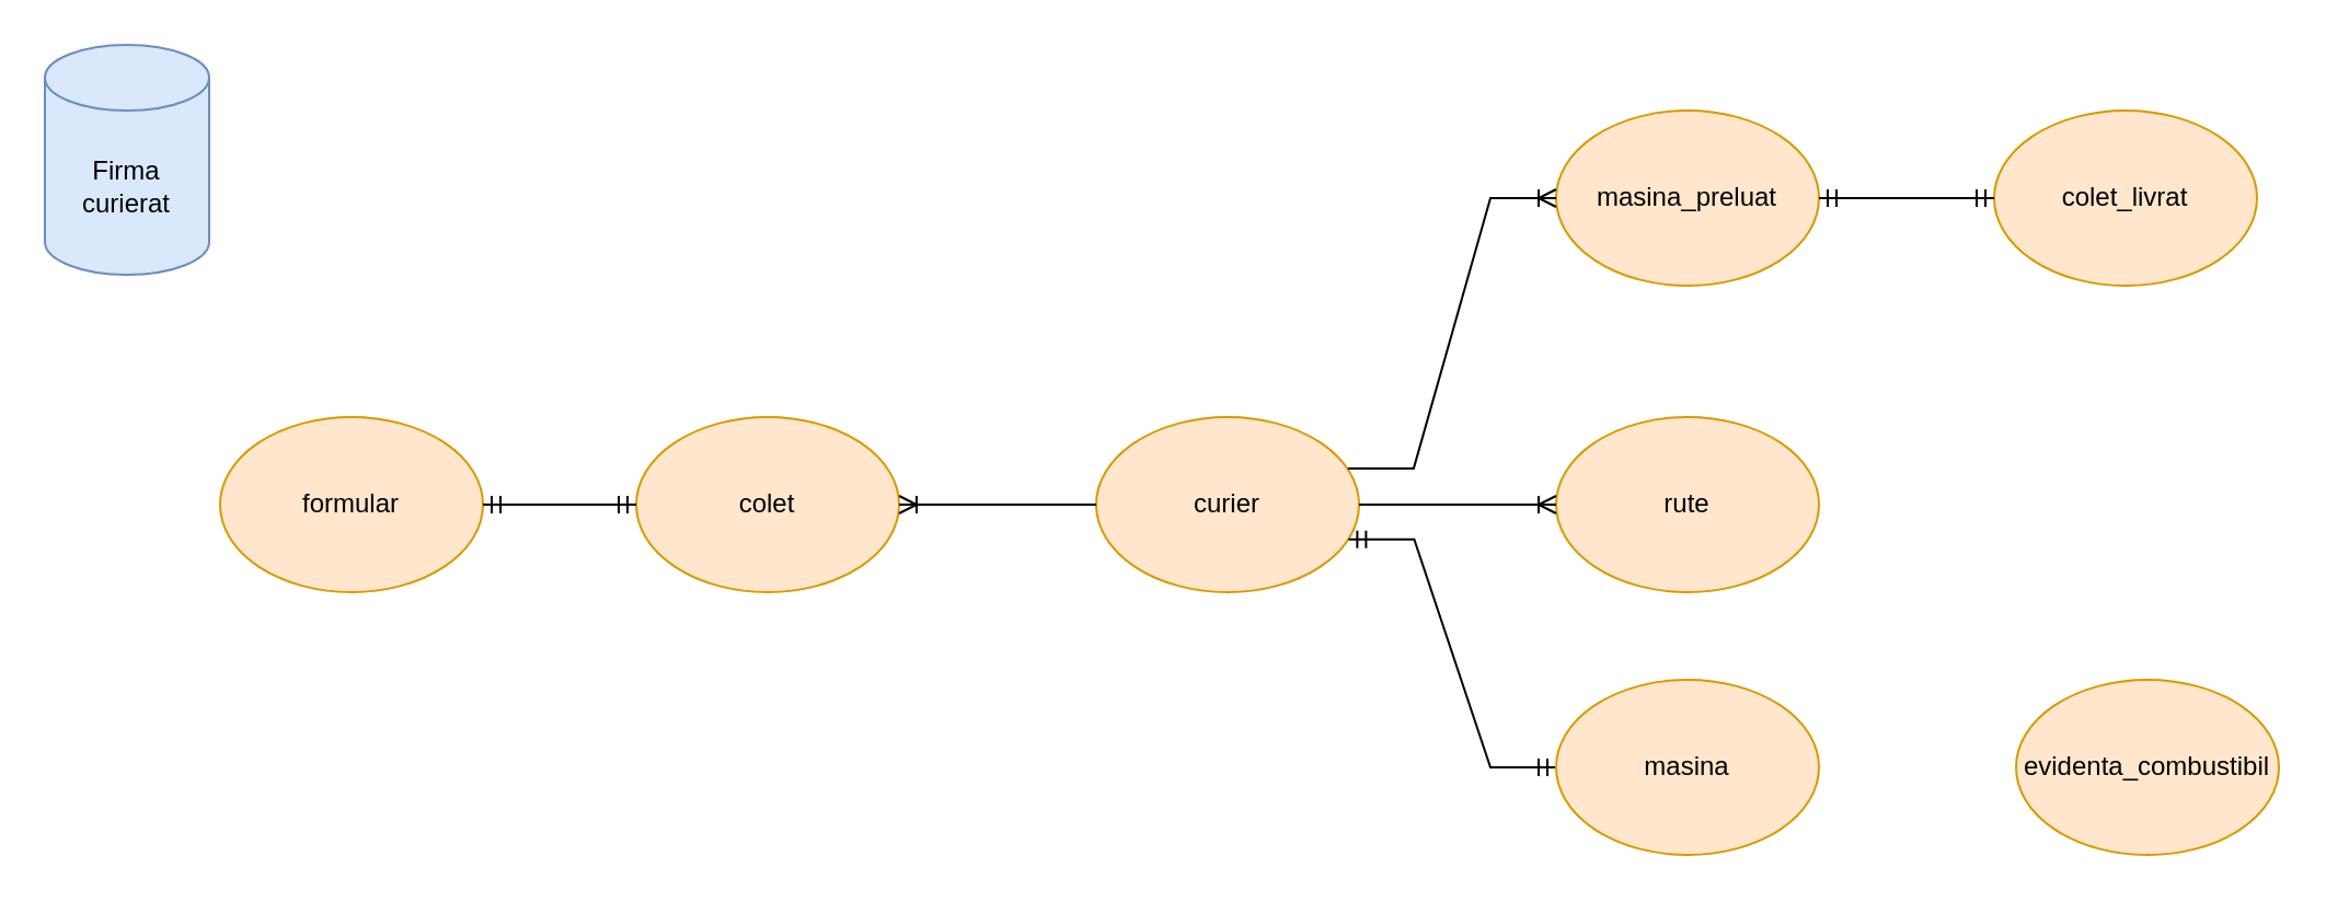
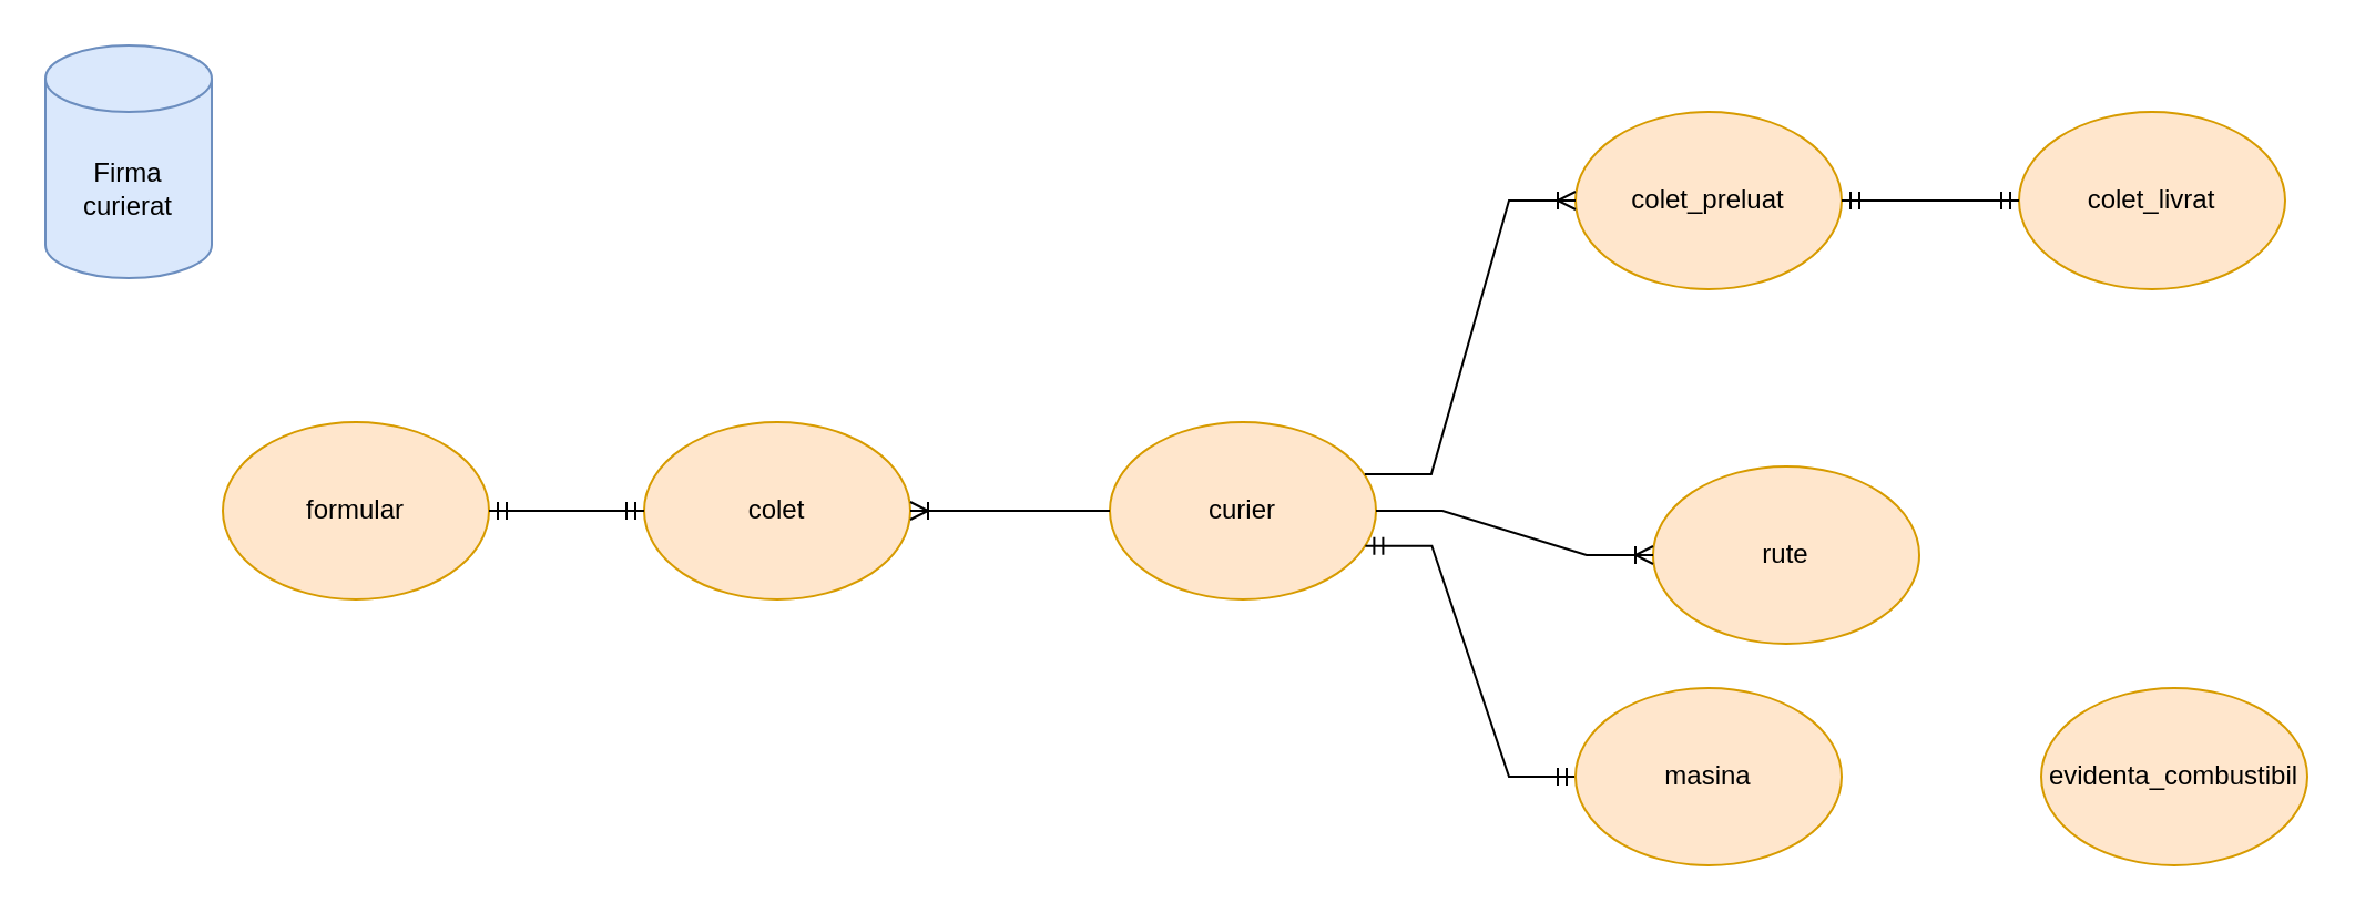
- <mxCell id="14" value="masina_preluat" style="ellipse;whiteSpace=wrap;html=1;fillColor=#ffe6cc;strokeColor=#d79b00;" vertex="1" parent="1"><mxGeometry x="710" y="50" width="120" height="80" as="geometry" /></mxCell>
+ <mxCell id="14" value="colet_preluat" style="ellipse;whiteSpace=wrap;html=1;fillColor=#ffe6cc;strokeColor=#d79b00;" vertex="1" parent="1"><mxGeometry x="710" y="50" width="120" height="80" as="geometry" /></mxCell>
- <mxCell id="3" value="rute" style="ellipse;whiteSpace=wrap;html=1;fillColor=#ffe6cc;strokeColor=#d79b00;" vertex="1" parent="1"><mxGeometry x="710" y="190" width="120" height="80" as="geometry" /></mxCell>
+ <mxCell id="3" value="rute" style="ellipse;whiteSpace=wrap;html=1;fillColor=#ffe6cc;strokeColor=#d79b00;" vertex="1" parent="1"><mxGeometry x="745" y="210" width="120" height="80" as="geometry" /></mxCell>
